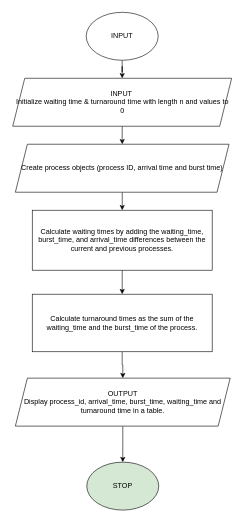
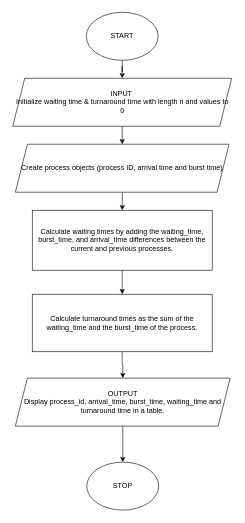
- <mxCell id="3" value="INPUT" style="ellipse;whiteSpace=wrap;html=1;" vertex="1" parent="1"><mxGeometry x="143" y="20" width="120" height="80" as="geometry" /></mxCell>
+ <mxCell id="3" value="START" style="ellipse;whiteSpace=wrap;html=1;" vertex="1" parent="1"><mxGeometry x="143" y="20" width="120" height="80" as="geometry" /></mxCell>
- <mxCell id="12" value="STOP" style="ellipse;whiteSpace=wrap;html=1;fillColor=#d5e8d4;" vertex="1" parent="1"><mxGeometry x="143.94" y="770" width="120" height="80" as="geometry" /></mxCell>
+ <mxCell id="12" value="STOP" style="ellipse;whiteSpace=wrap;html=1;" vertex="1" parent="1"><mxGeometry x="143.94" y="770" width="120" height="80" as="geometry" /></mxCell>
